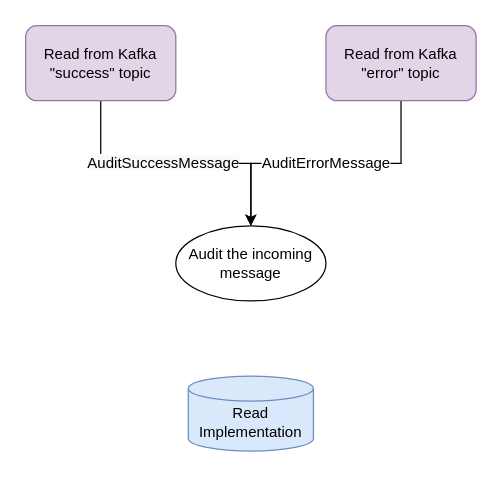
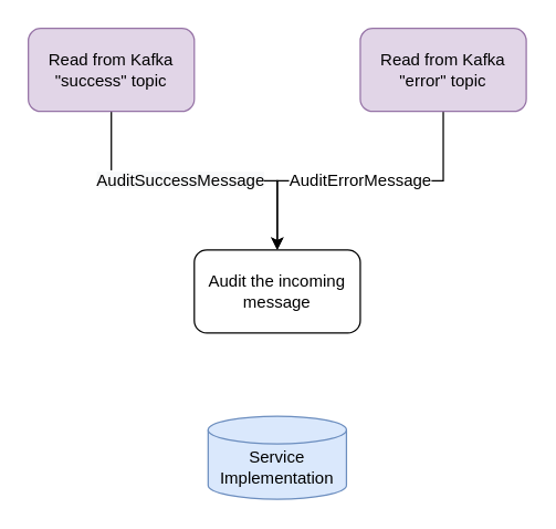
- <mxCell id="6" value="Audit the incoming message" style="ellipse;whiteSpace=wrap;html=1;" parent="1" vertex="1"><mxGeometry x="140" y="180" width="120" height="60" as="geometry" /></mxCell>
+ <mxCell id="6" value="Audit the incoming message" style="rounded=1;whiteSpace=wrap;html=1;" parent="1" vertex="1"><mxGeometry x="140" y="180" width="120" height="60" as="geometry" /></mxCell>
- <mxCell id="7" value="&lt;br&gt;Read Implementation" style="strokeWidth=1;html=1;shape=mxgraph.flowchart.database;whiteSpace=wrap;fillColor=#dae8fc;strokeColor=#6c8ebf;" parent="1" vertex="1"><mxGeometry x="150" y="300" width="100" height="60" as="geometry" /></mxCell>
+ <mxCell id="7" value="&lt;br&gt;Service Implementation" style="strokeWidth=1;html=1;shape=mxgraph.flowchart.database;whiteSpace=wrap;fillColor=#dae8fc;strokeColor=#6c8ebf;" parent="1" vertex="1"><mxGeometry x="150" y="300" width="100" height="60" as="geometry" /></mxCell>
